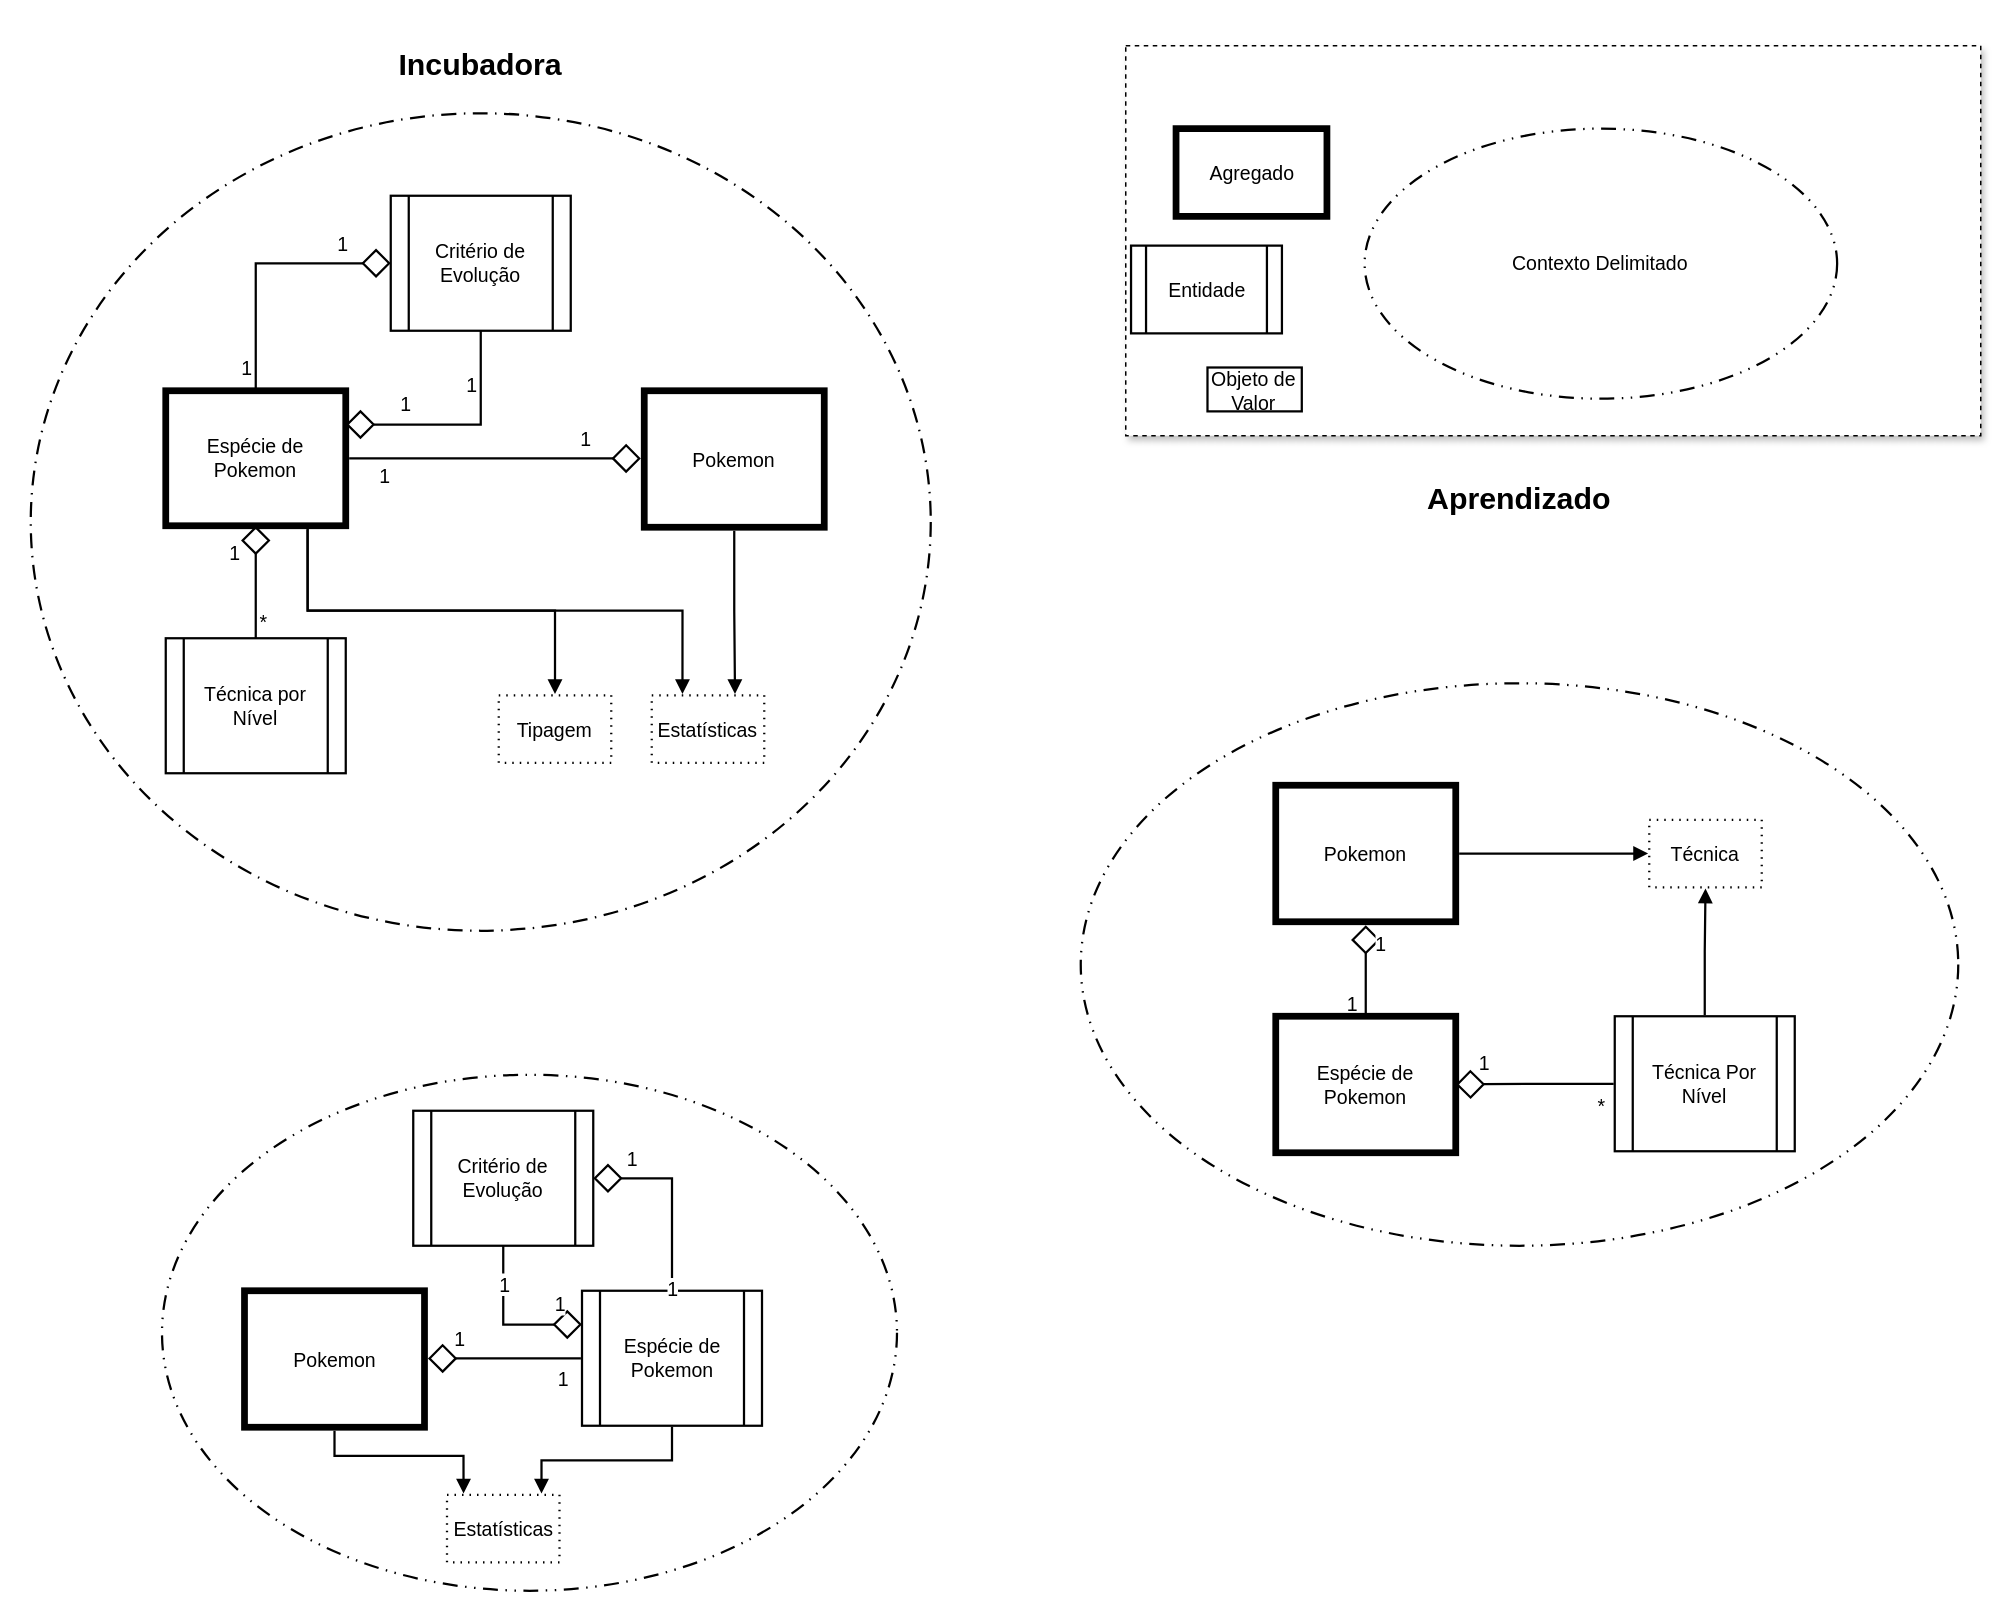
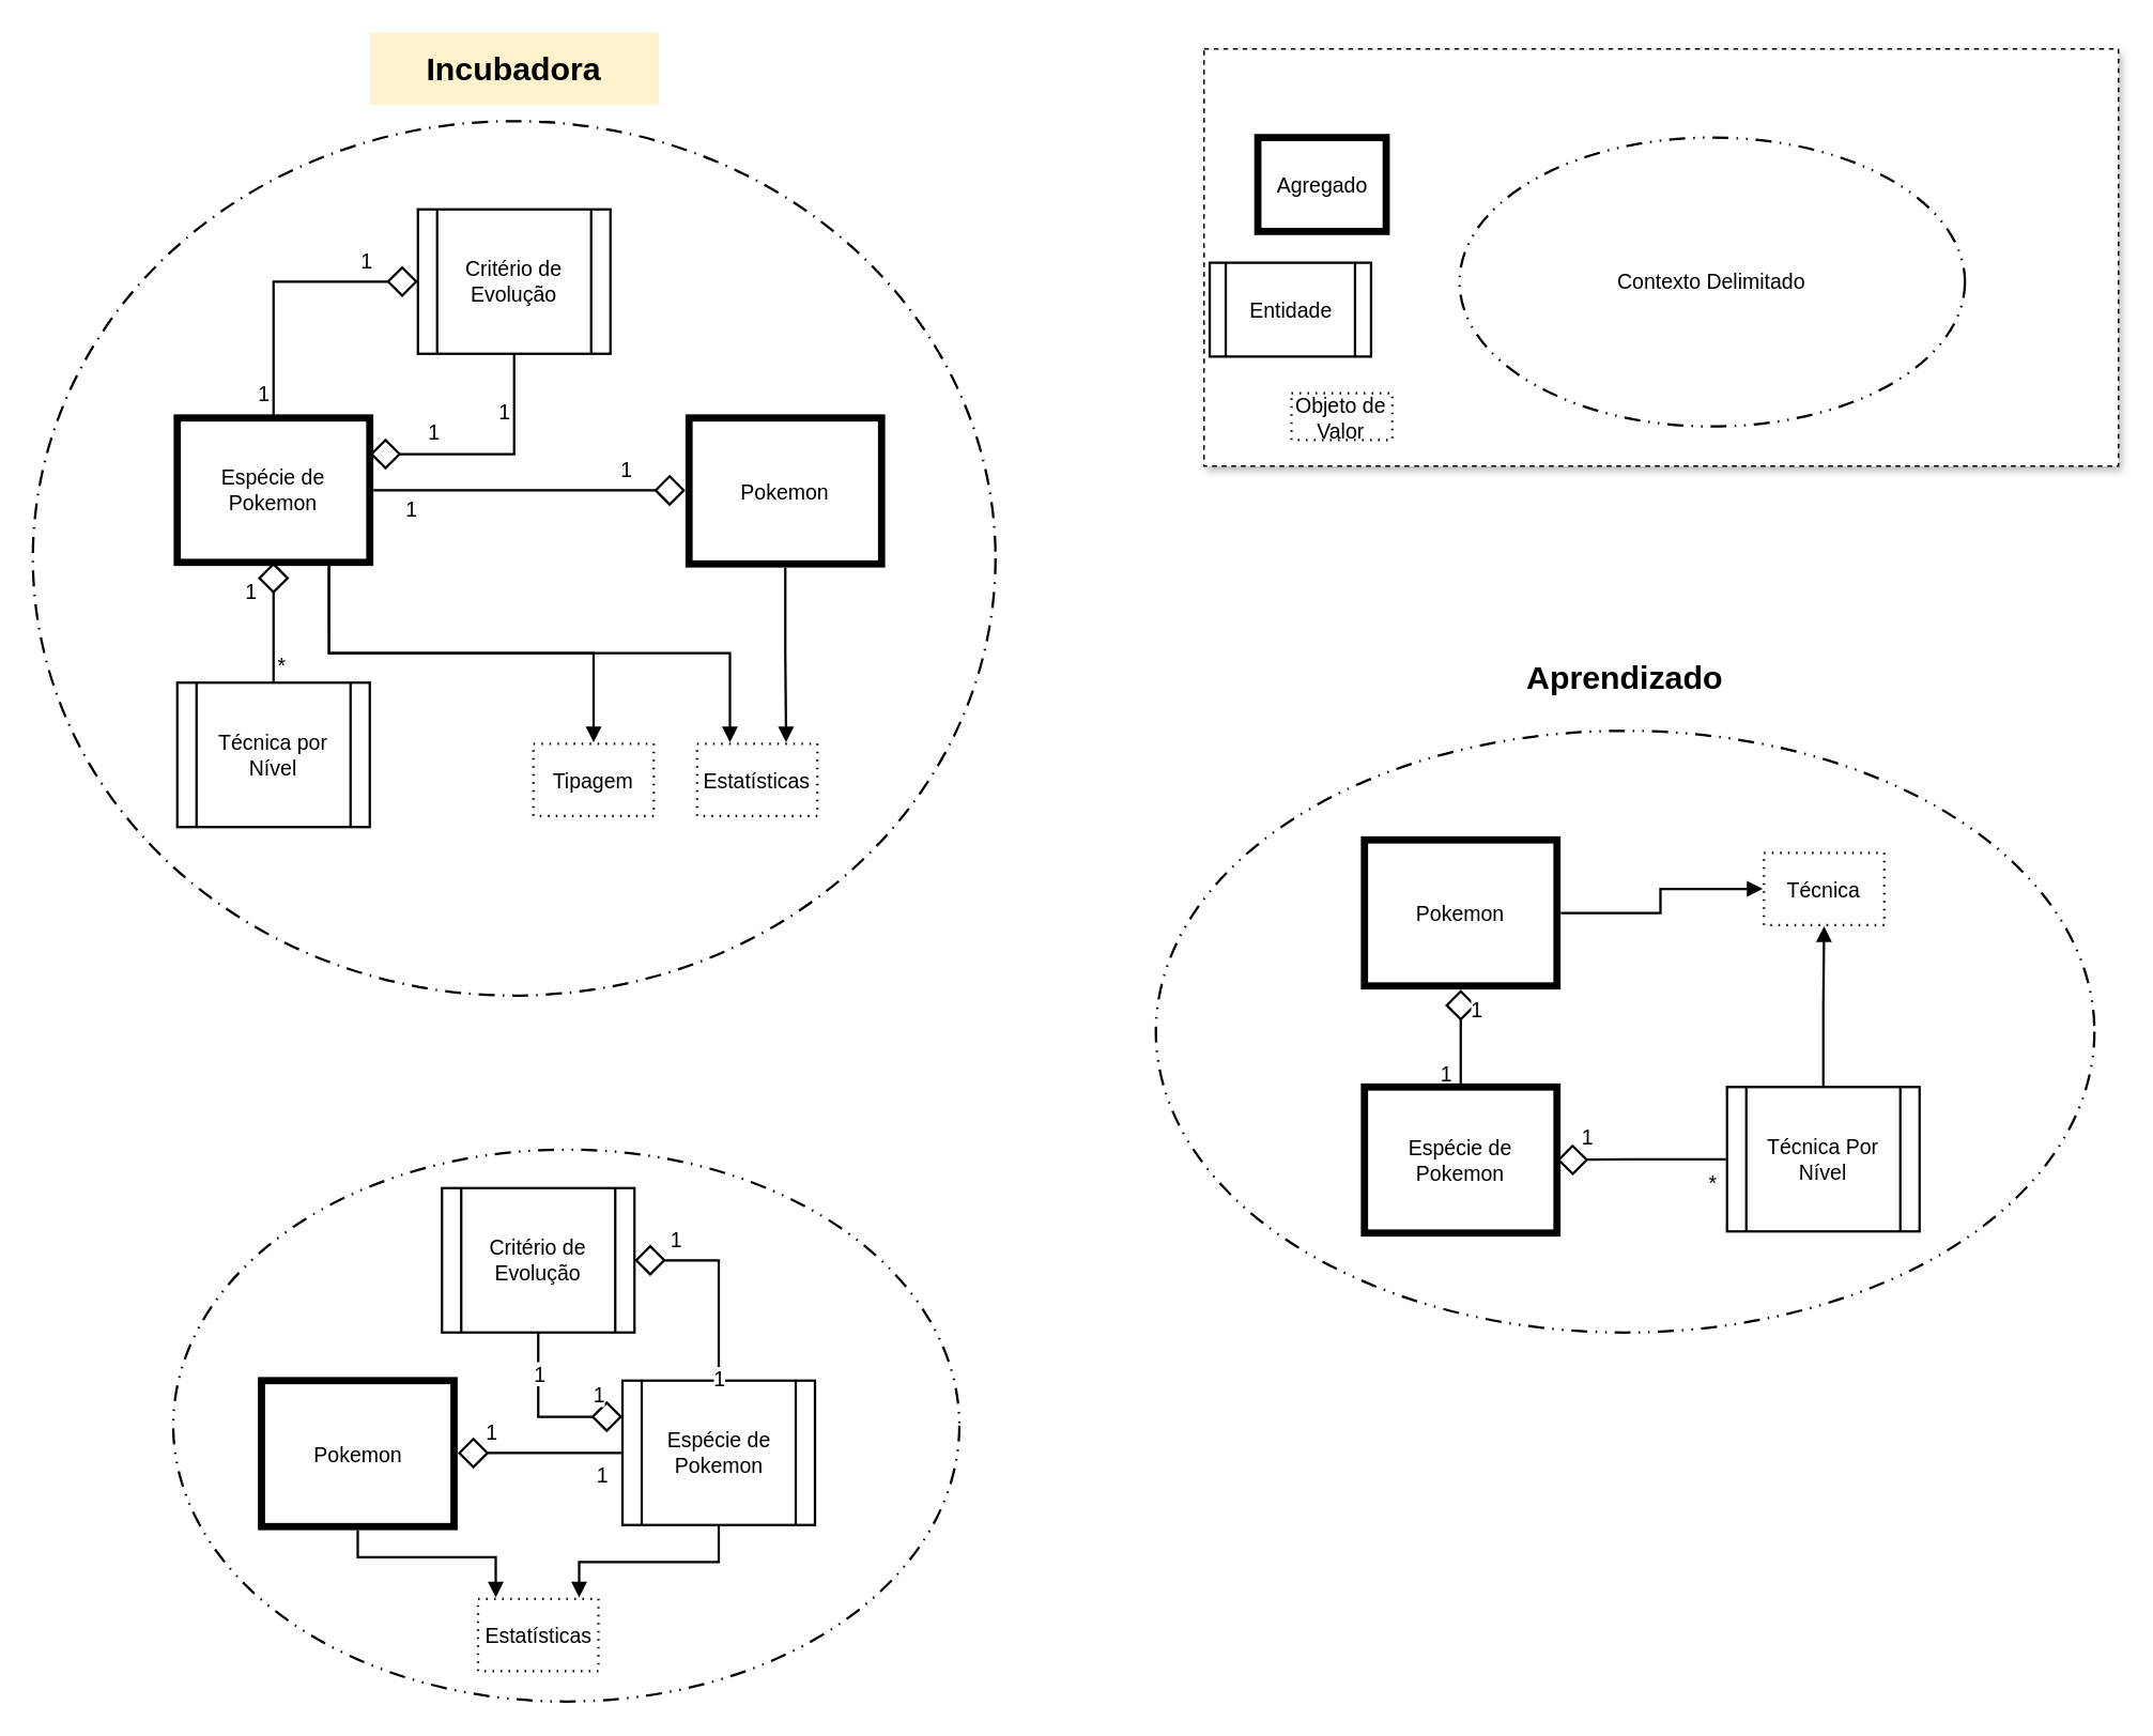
- <mxCell id="4" value="&lt;b&gt;Incubadora&lt;/b&gt;" style="html=1;overflow=block;blockSpacing=1;whiteSpace=wrap;fontSize=20.2;fontColor=default;spacing=0;fillColor=#ffffff;strokeWidth=1.5;strokeColor=none;" parent="1" vertex="1"><mxGeometry x="230" y="20" width="180" height="45" as="geometry" /></mxCell>
+ <mxCell id="4" value="&lt;b&gt;Incubadora&lt;/b&gt;" style="html=1;overflow=block;blockSpacing=1;whiteSpace=wrap;fontSize=20.2;fontColor=default;spacing=0;fillColor=#fff2cc;strokeWidth=1.5;strokeColor=none;" parent="1" vertex="1"><mxGeometry x="230" y="20" width="180" height="45" as="geometry" /></mxCell>
- <mxCell id="42" value="Agregado" style="html=1;overflow=block;blockSpacing=1;align=center;whiteSpace=wrap;fontSize=13;fontColor=default;spacing=0;strokeOpacity=100;fillOpacity=100;fillColor=#ffffff;strokeWidth=4.5;" parent="40" vertex="1"><mxGeometry x="33.529" y="55.25" width="100.588" height="58.5" as="geometry" /></mxCell>
+ <mxCell id="42" value="Agregado" style="html=1;overflow=block;blockSpacing=1;align=center;whiteSpace=wrap;fontSize=13;fontColor=default;spacing=0;strokeOpacity=100;fillOpacity=100;fillColor=#ffffff;strokeWidth=4.5;" parent="40" vertex="1"><mxGeometry x="33.529" y="55.25" width="80" height="58.5" as="geometry" /></mxCell>
- <mxCell id="44" value="Objeto de Valor" style="html=1;overflow=block;blockSpacing=1;whiteSpace=wrap;fontSize=13;fontColor=default;align=center;spacing=0;strokeOpacity=100;fillOpacity=100;fillColor=#ffffff;dashed=0;fixDash=1;dashPattern=1 4;strokeWidth=1.5;" parent="40" vertex="1"><mxGeometry x="54.485" y="214.5" width="62.868" height="29.25" as="geometry" /></mxCell>
+ <mxCell id="44" value="Objeto de Valor" style="html=1;overflow=block;blockSpacing=1;whiteSpace=wrap;fontSize=13;fontColor=default;align=center;spacing=0;strokeOpacity=100;fillOpacity=100;fillColor=#ffffff;dashed=1;fixDash=1;dashPattern=1 4;strokeWidth=1.5;" parent="40" vertex="1"><mxGeometry x="54.485" y="214.5" width="62.868" height="29.25" as="geometry" /></mxCell>
- <mxCell id="9" value="&lt;b&gt;Aprendizado&lt;/b&gt;" style="html=1;overflow=block;blockSpacing=1;whiteSpace=wrap;fontSize=20.2;fontColor=default;spacing=0;fillColor=#ffffff;strokeWidth=1.5;strokeColor=none;" parent="1" vertex="1"><mxGeometry x="941.25" y="316" width="142.5" height="31" as="geometry" /></mxCell>
+ <mxCell id="9" value="&lt;b&gt;Aprendizado&lt;/b&gt;" style="html=1;overflow=block;blockSpacing=1;whiteSpace=wrap;fontSize=20.2;fontColor=default;spacing=0;fillColor=#ffffff;strokeWidth=1.5;strokeColor=none;" parent="1" vertex="1"><mxGeometry x="941.25" y="406" width="142.5" height="31" as="geometry" /></mxCell>
- <mxCell id="36" value="Técnica" style="html=1;overflow=block;blockSpacing=1;whiteSpace=wrap;fontSize=13;fontColor=default;align=center;spacing=0;strokeOpacity=100;fillOpacity=100;fillColor=#ffffff;dashed=1;fixDash=1;dashPattern=1 4;strokeWidth=1.5;" parent="1" vertex="1"><mxGeometry x="1099" y="546" width="75" height="45" as="geometry" /></mxCell>
+ <mxCell id="36" value="Técnica" style="html=1;overflow=block;blockSpacing=1;whiteSpace=wrap;fontSize=13;fontColor=default;align=center;spacing=0;strokeOpacity=100;fillOpacity=100;fillColor=#ffffff;dashed=1;fixDash=1;dashPattern=1 4;strokeWidth=1.5;" parent="1" vertex="1"><mxGeometry x="1099" y="531" width="75" height="45" as="geometry" /></mxCell>
